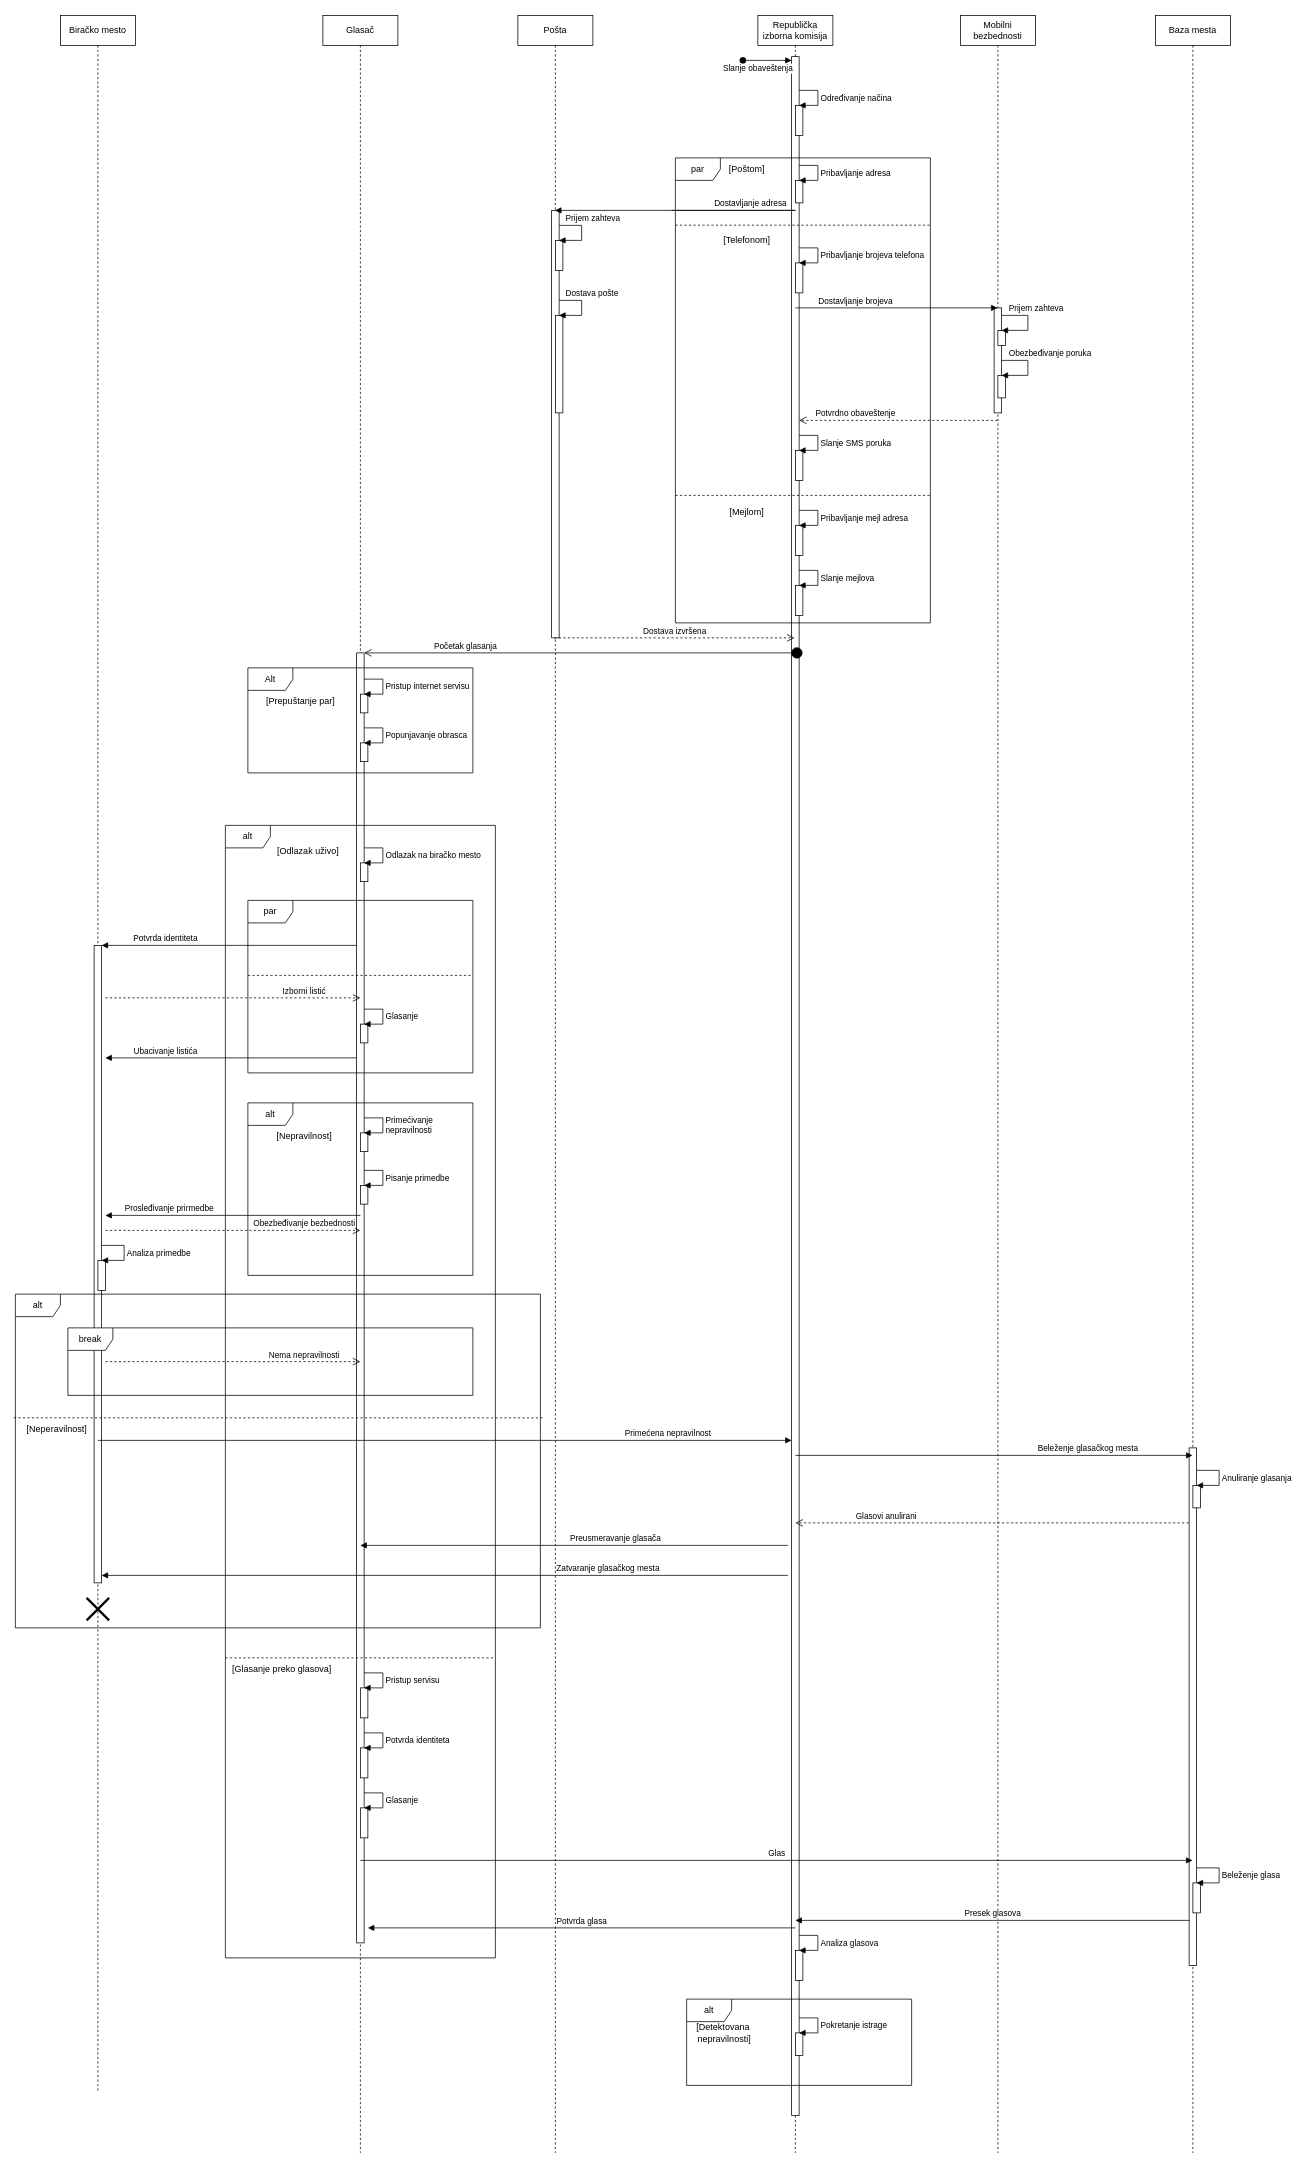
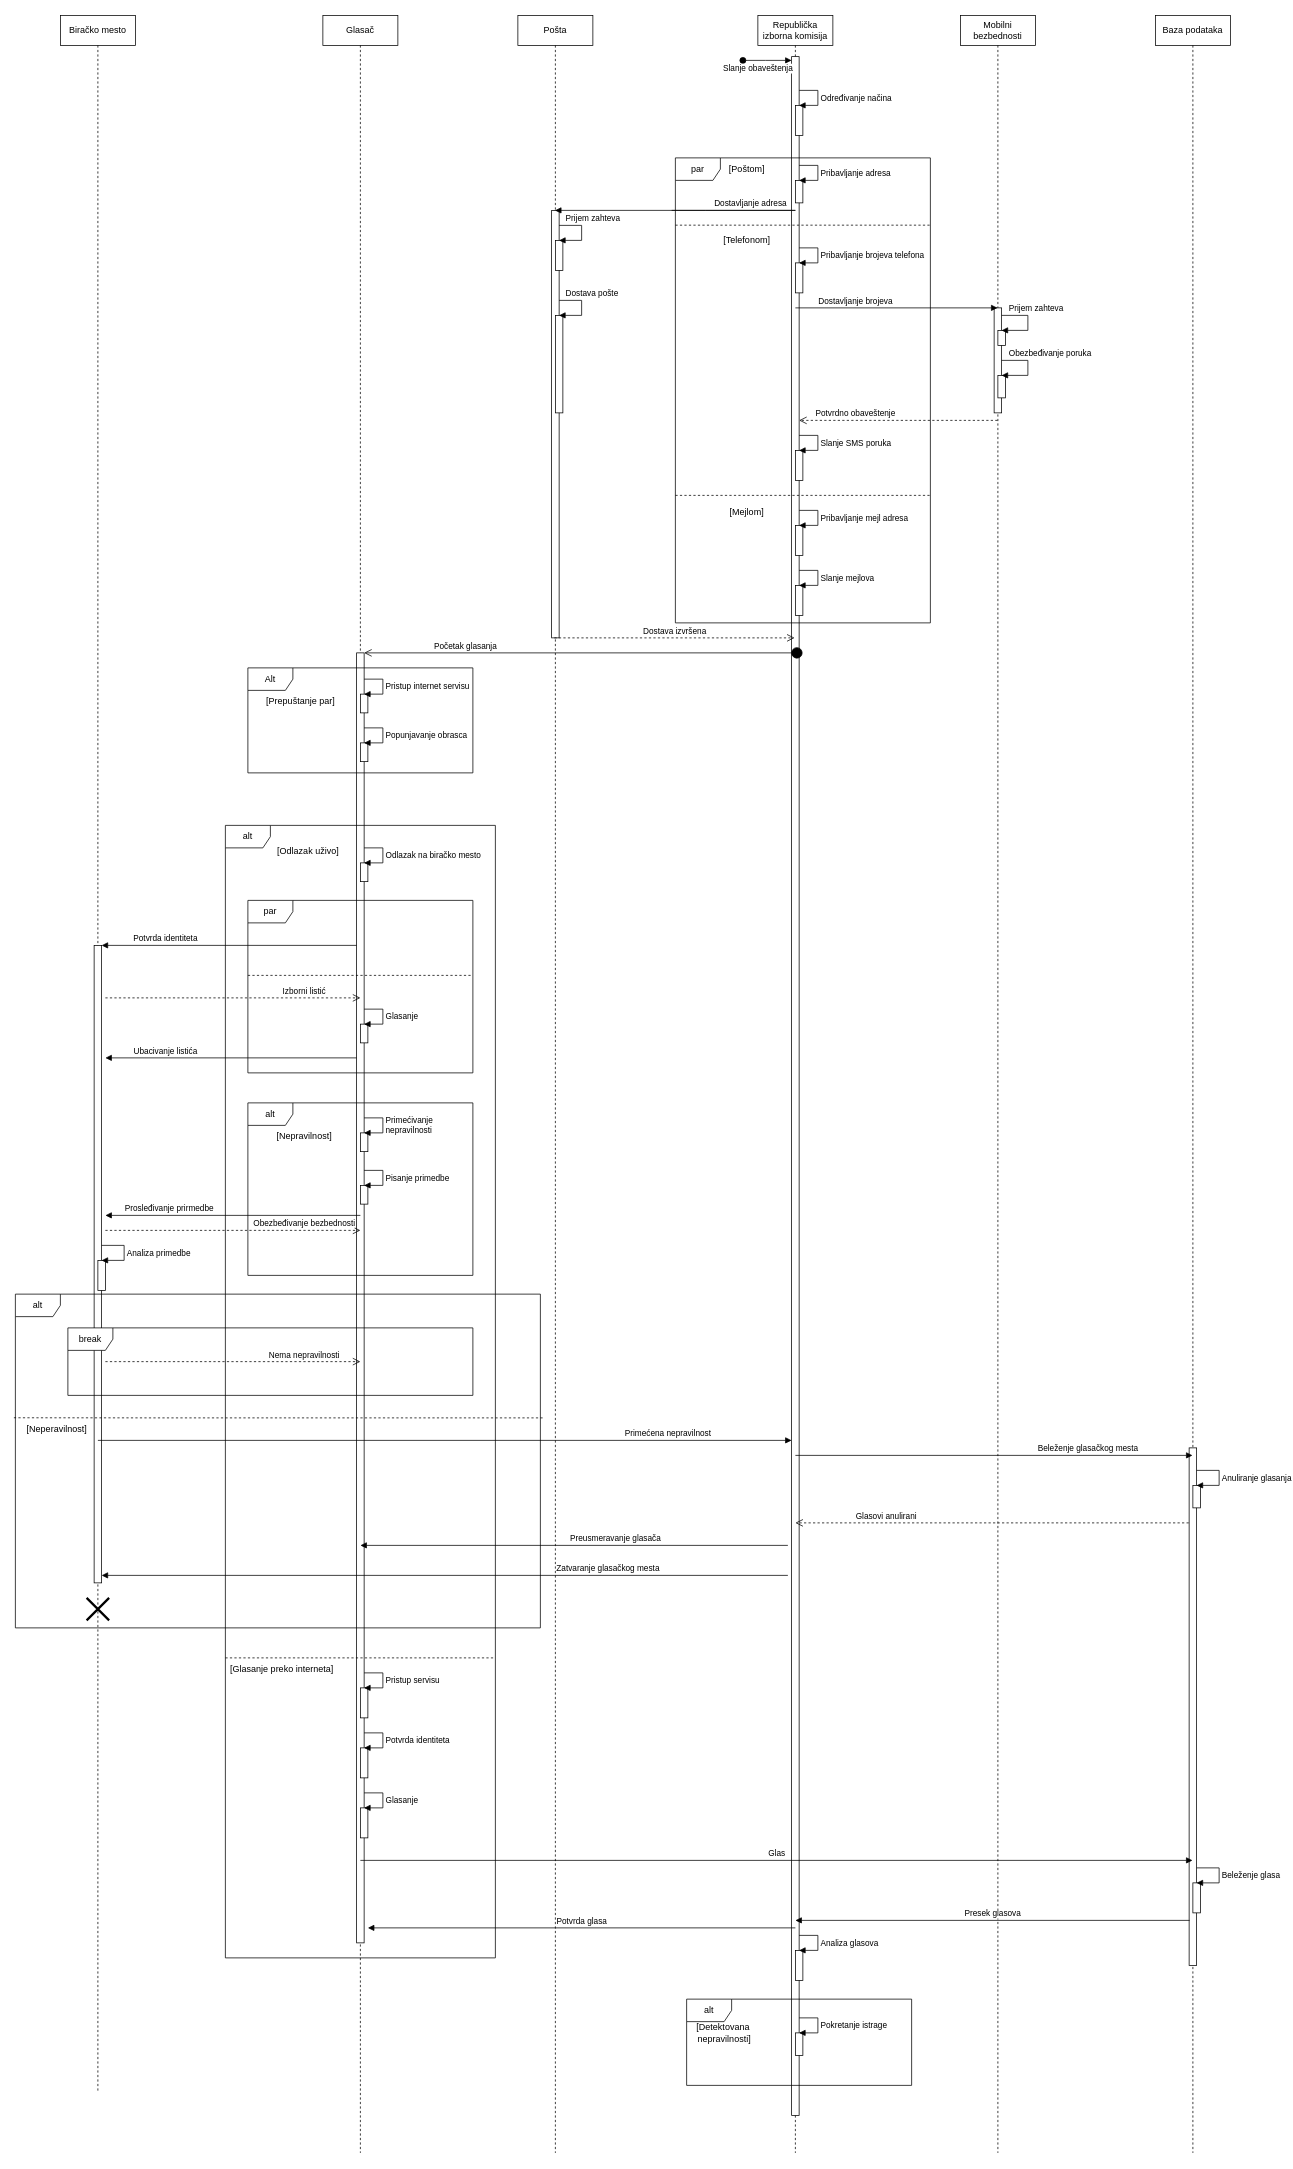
- <mxCell id="81" value="Baza mesta" style="shape=umlLifeline;perimeter=lifelinePerimeter;whiteSpace=wrap;html=1;container=1;dropTarget=0;collapsible=0;recursiveResize=0;outlineConnect=0;portConstraint=eastwest;newEdgeStyle={&quot;curved&quot;:0,&quot;rounded&quot;:0};" vertex="1" parent="1"><mxGeometry x="1540" y="20" width="100" height="2850" as="geometry" /></mxCell>
+ <mxCell id="81" value="Baza podataka" style="shape=umlLifeline;perimeter=lifelinePerimeter;whiteSpace=wrap;html=1;container=1;dropTarget=0;collapsible=0;recursiveResize=0;outlineConnect=0;portConstraint=eastwest;newEdgeStyle={&quot;curved&quot;:0,&quot;rounded&quot;:0};" vertex="1" parent="1"><mxGeometry x="1540" y="20" width="100" height="2850" as="geometry" /></mxCell>
- <mxCell id="95" value="[Glasanje preko glasova]" style="text;html=1;align=center;verticalAlign=middle;resizable=0;points=[];autosize=1;strokeColor=none;fillColor=none;" vertex="1" parent="1"><mxGeometry x="295" y="2210" width="160" height="30" as="geometry" /></mxCell>
+ <mxCell id="95" value="[Glasanje preko interneta]" style="text;html=1;align=center;verticalAlign=middle;resizable=0;points=[];autosize=1;strokeColor=none;fillColor=none;" vertex="1" parent="1"><mxGeometry x="295" y="2210" width="160" height="30" as="geometry" /></mxCell>
